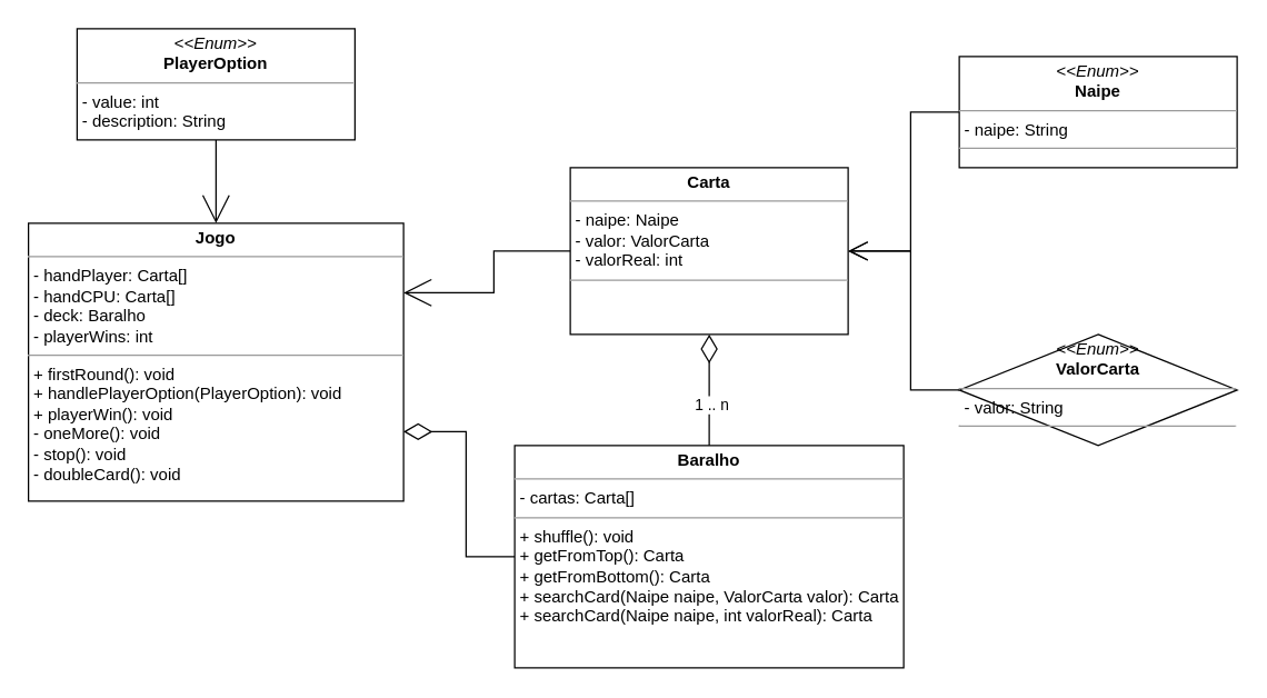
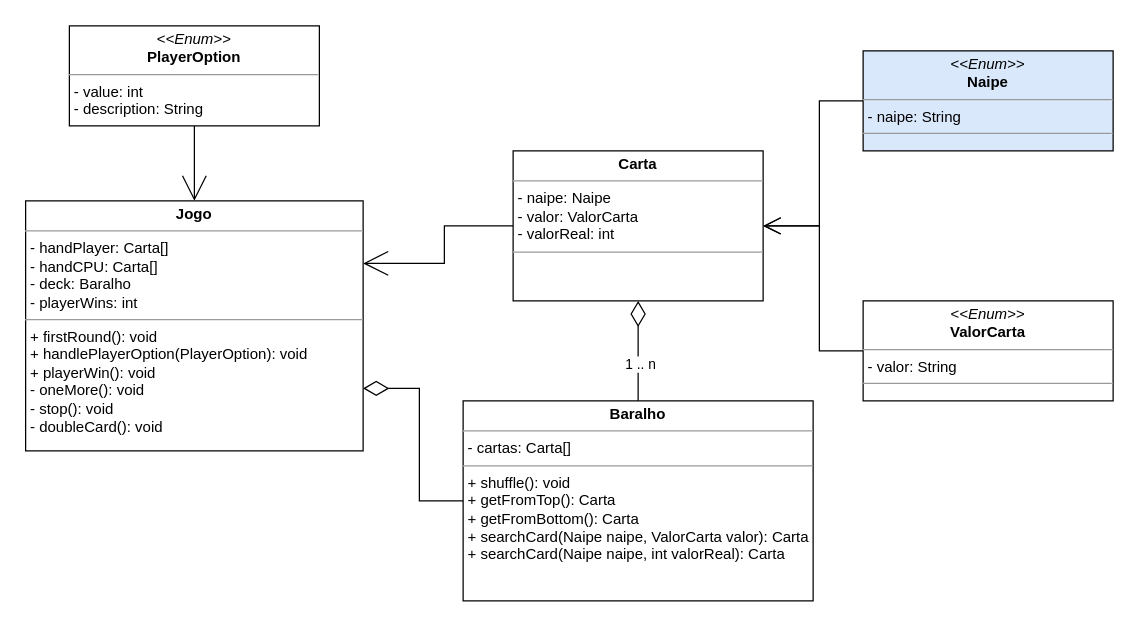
- <mxCell id="5" value="&lt;p style=&quot;margin:0px;margin-top:4px;text-align:center;&quot;&gt;&lt;i&gt;&amp;lt;&amp;lt;Enum&amp;gt;&amp;gt;&lt;/i&gt;&lt;br&gt;&lt;b&gt;Naipe&lt;/b&gt;&lt;/p&gt;&lt;hr size=&quot;1&quot;&gt;&lt;p style=&quot;margin:0px;margin-left:4px;&quot;&gt;- naipe: String&lt;br&gt;&lt;/p&gt;&lt;hr size=&quot;1&quot;&gt;&lt;p style=&quot;margin:0px;margin-left:4px;&quot;&gt;&lt;br&gt;&lt;/p&gt;" style="verticalAlign=top;align=left;overflow=fill;fontSize=12;fontFamily=Helvetica;html=1;" vertex="1" parent="1"><mxGeometry x="690" y="40" width="200" height="80" as="geometry" /></mxCell>
+ <mxCell id="5" value="&lt;p style=&quot;margin:0px;margin-top:4px;text-align:center;&quot;&gt;&lt;i&gt;&amp;lt;&amp;lt;Enum&amp;gt;&amp;gt;&lt;/i&gt;&lt;br&gt;&lt;b&gt;Naipe&lt;/b&gt;&lt;/p&gt;&lt;hr size=&quot;1&quot;&gt;&lt;p style=&quot;margin:0px;margin-left:4px;&quot;&gt;- naipe: String&lt;br&gt;&lt;/p&gt;&lt;hr size=&quot;1&quot;&gt;&lt;p style=&quot;margin:0px;margin-left:4px;&quot;&gt;&lt;br&gt;&lt;/p&gt;" style="verticalAlign=top;align=left;overflow=fill;fontSize=12;fontFamily=Helvetica;html=1;fillColor=#dae8fc;" vertex="1" parent="1"><mxGeometry x="690" y="40" width="200" height="80" as="geometry" /></mxCell>
- <mxCell id="7" value="&lt;p style=&quot;margin:0px;margin-top:4px;text-align:center;&quot;&gt;&lt;i&gt;&amp;lt;&amp;lt;Enum&amp;gt;&amp;gt;&lt;/i&gt;&lt;br&gt;&lt;b&gt;ValorCarta&lt;/b&gt;&lt;/p&gt;&lt;hr size=&quot;1&quot;&gt;&lt;p style=&quot;margin:0px;margin-left:4px;&quot;&gt;- valor: String&lt;br&gt;&lt;/p&gt;&lt;hr size=&quot;1&quot;&gt;&lt;p style=&quot;margin:0px;margin-left:4px;&quot;&gt;&lt;br&gt;&lt;/p&gt;" style="rhombus;verticalAlign=top;align=left;overflow=fill;fontSize=12;fontFamily=Helvetica;html=1;" vertex="1" parent="1"><mxGeometry x="690" y="240" width="200" height="80" as="geometry" /></mxCell>
+ <mxCell id="7" value="&lt;p style=&quot;margin:0px;margin-top:4px;text-align:center;&quot;&gt;&lt;i&gt;&amp;lt;&amp;lt;Enum&amp;gt;&amp;gt;&lt;/i&gt;&lt;br&gt;&lt;b&gt;ValorCarta&lt;/b&gt;&lt;/p&gt;&lt;hr size=&quot;1&quot;&gt;&lt;p style=&quot;margin:0px;margin-left:4px;&quot;&gt;- valor: String&lt;br&gt;&lt;/p&gt;&lt;hr size=&quot;1&quot;&gt;&lt;p style=&quot;margin:0px;margin-left:4px;&quot;&gt;&lt;br&gt;&lt;/p&gt;" style="verticalAlign=top;align=left;overflow=fill;fontSize=12;fontFamily=Helvetica;html=1;" vertex="1" parent="1"><mxGeometry x="690" y="240" width="200" height="80" as="geometry" /></mxCell>
